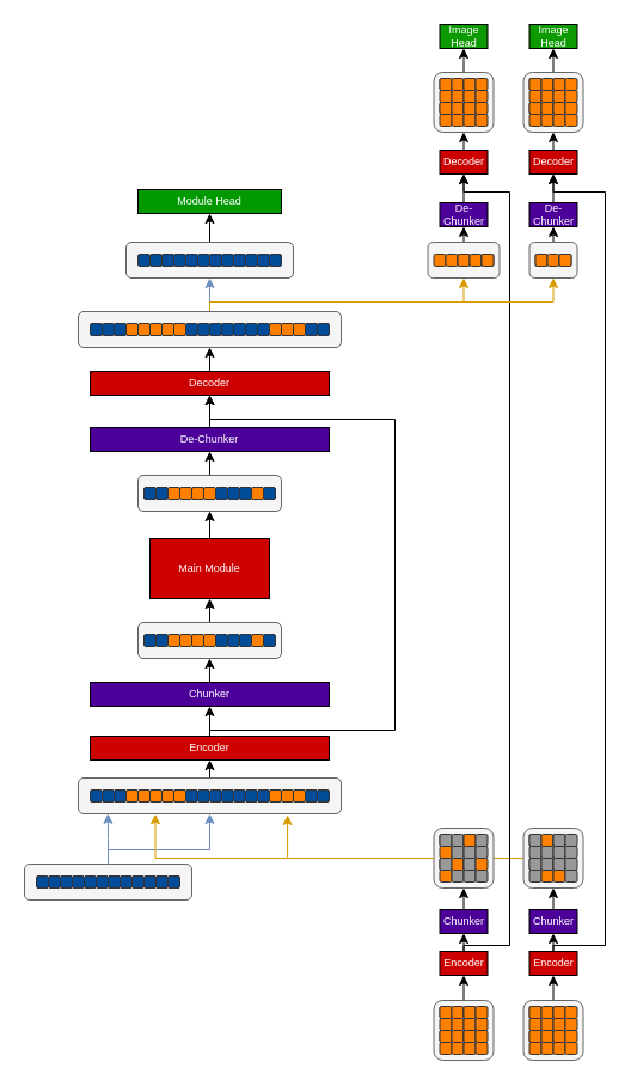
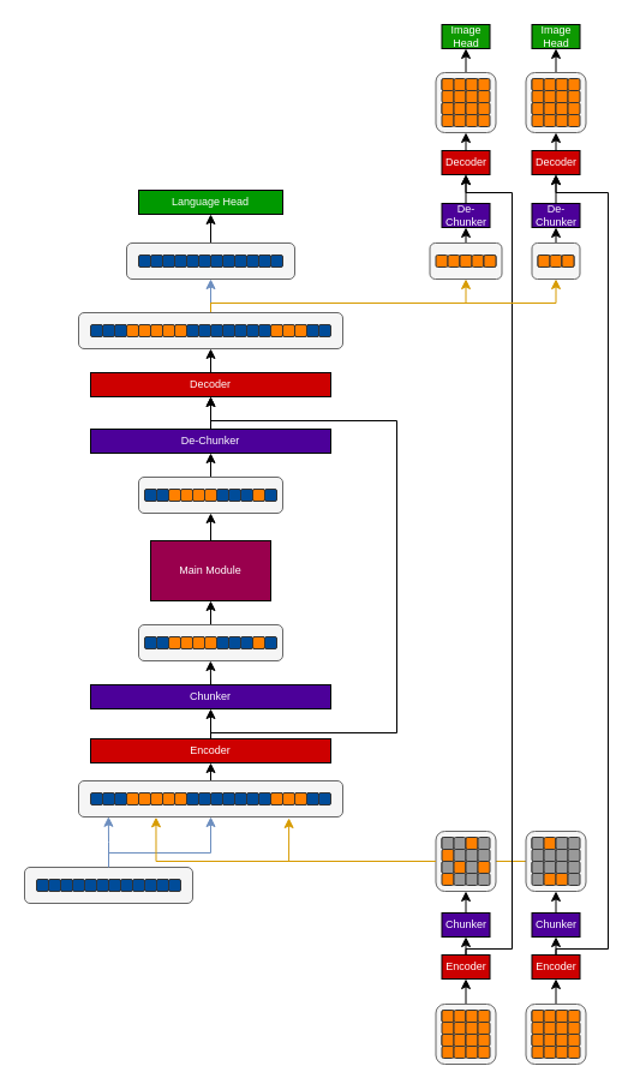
- <mxCell id="277" value="Module Head" style="rounded=0;whiteSpace=wrap;html=1;fontSize=9;fillColor=light-dark(#009900,#FFBEFF);strokeColor=#000000;fontColor=#FFFFFF;" vertex="1" parent="1"><mxGeometry x="115" y="158" width="120" height="20" as="geometry" /></mxCell>
+ <mxCell id="277" value="Language Head" style="rounded=0;whiteSpace=wrap;html=1;fontSize=9;fillColor=light-dark(#009900,#FFBEFF);strokeColor=#000000;fontColor=#FFFFFF;" vertex="1" parent="1"><mxGeometry x="115" y="158" width="120" height="20" as="geometry" /></mxCell>
- <mxCell id="119" value="Main Module" style="rounded=0;whiteSpace=wrap;html=1;fontSize=9;fillColor=#cc0000;strokeColor=#000000;fontColor=#FFFFFF;" vertex="1" parent="1"><mxGeometry x="125" y="450" width="100" height="50" as="geometry" /></mxCell>
+ <mxCell id="119" value="Main Module" style="rounded=0;whiteSpace=wrap;html=1;fontSize=9;fillColor=#99004D;strokeColor=#000000;fontColor=#FFFFFF;" vertex="1" parent="1"><mxGeometry x="125" y="450" width="100" height="50" as="geometry" /></mxCell>
